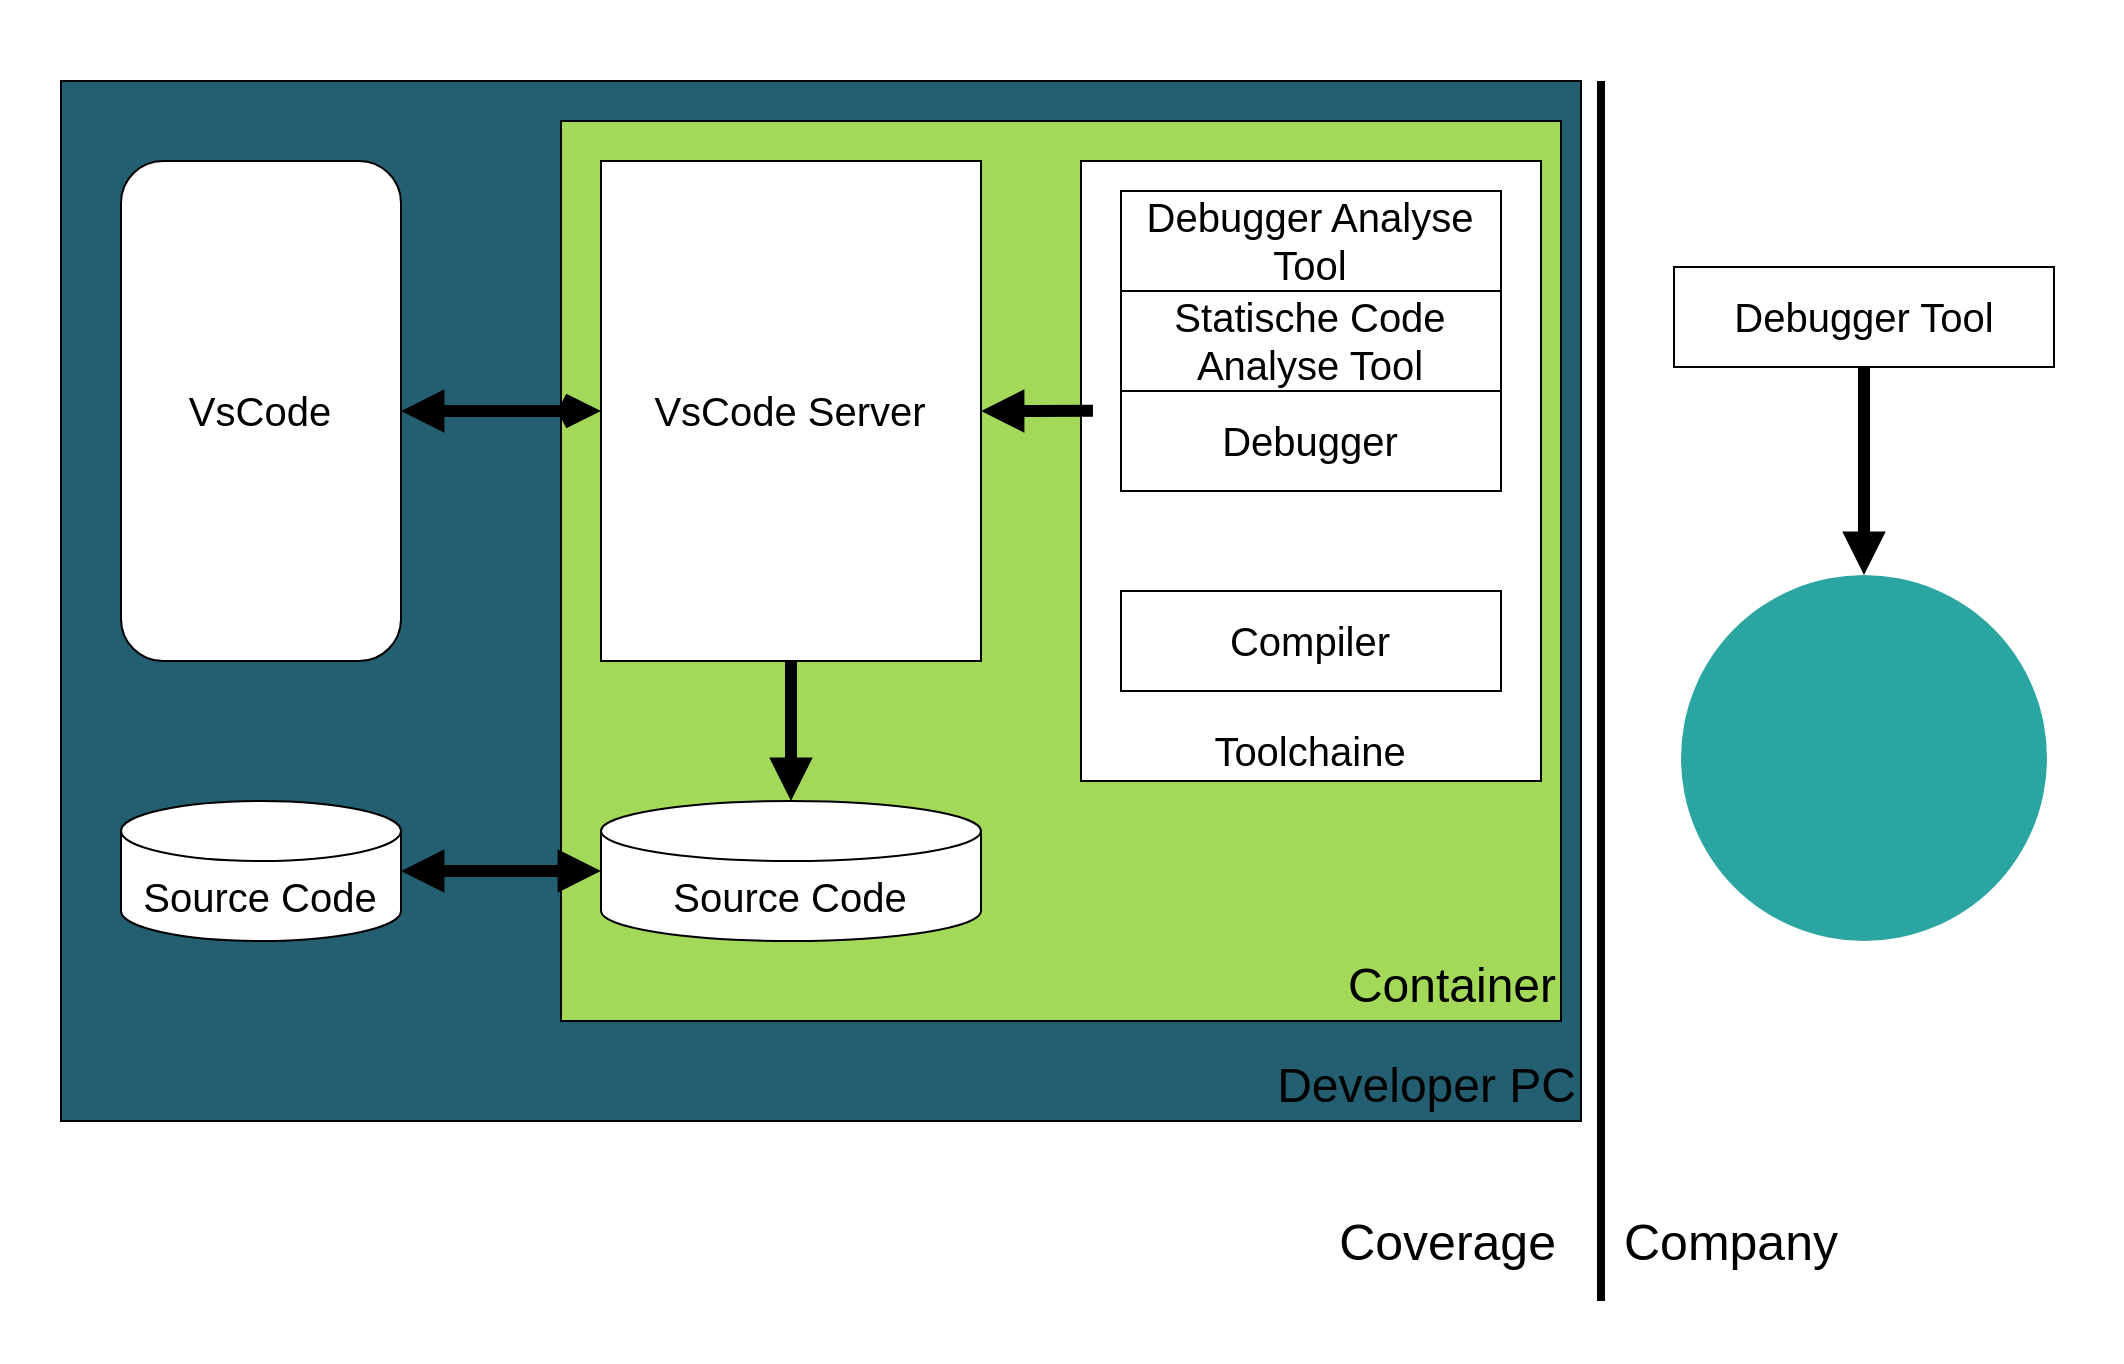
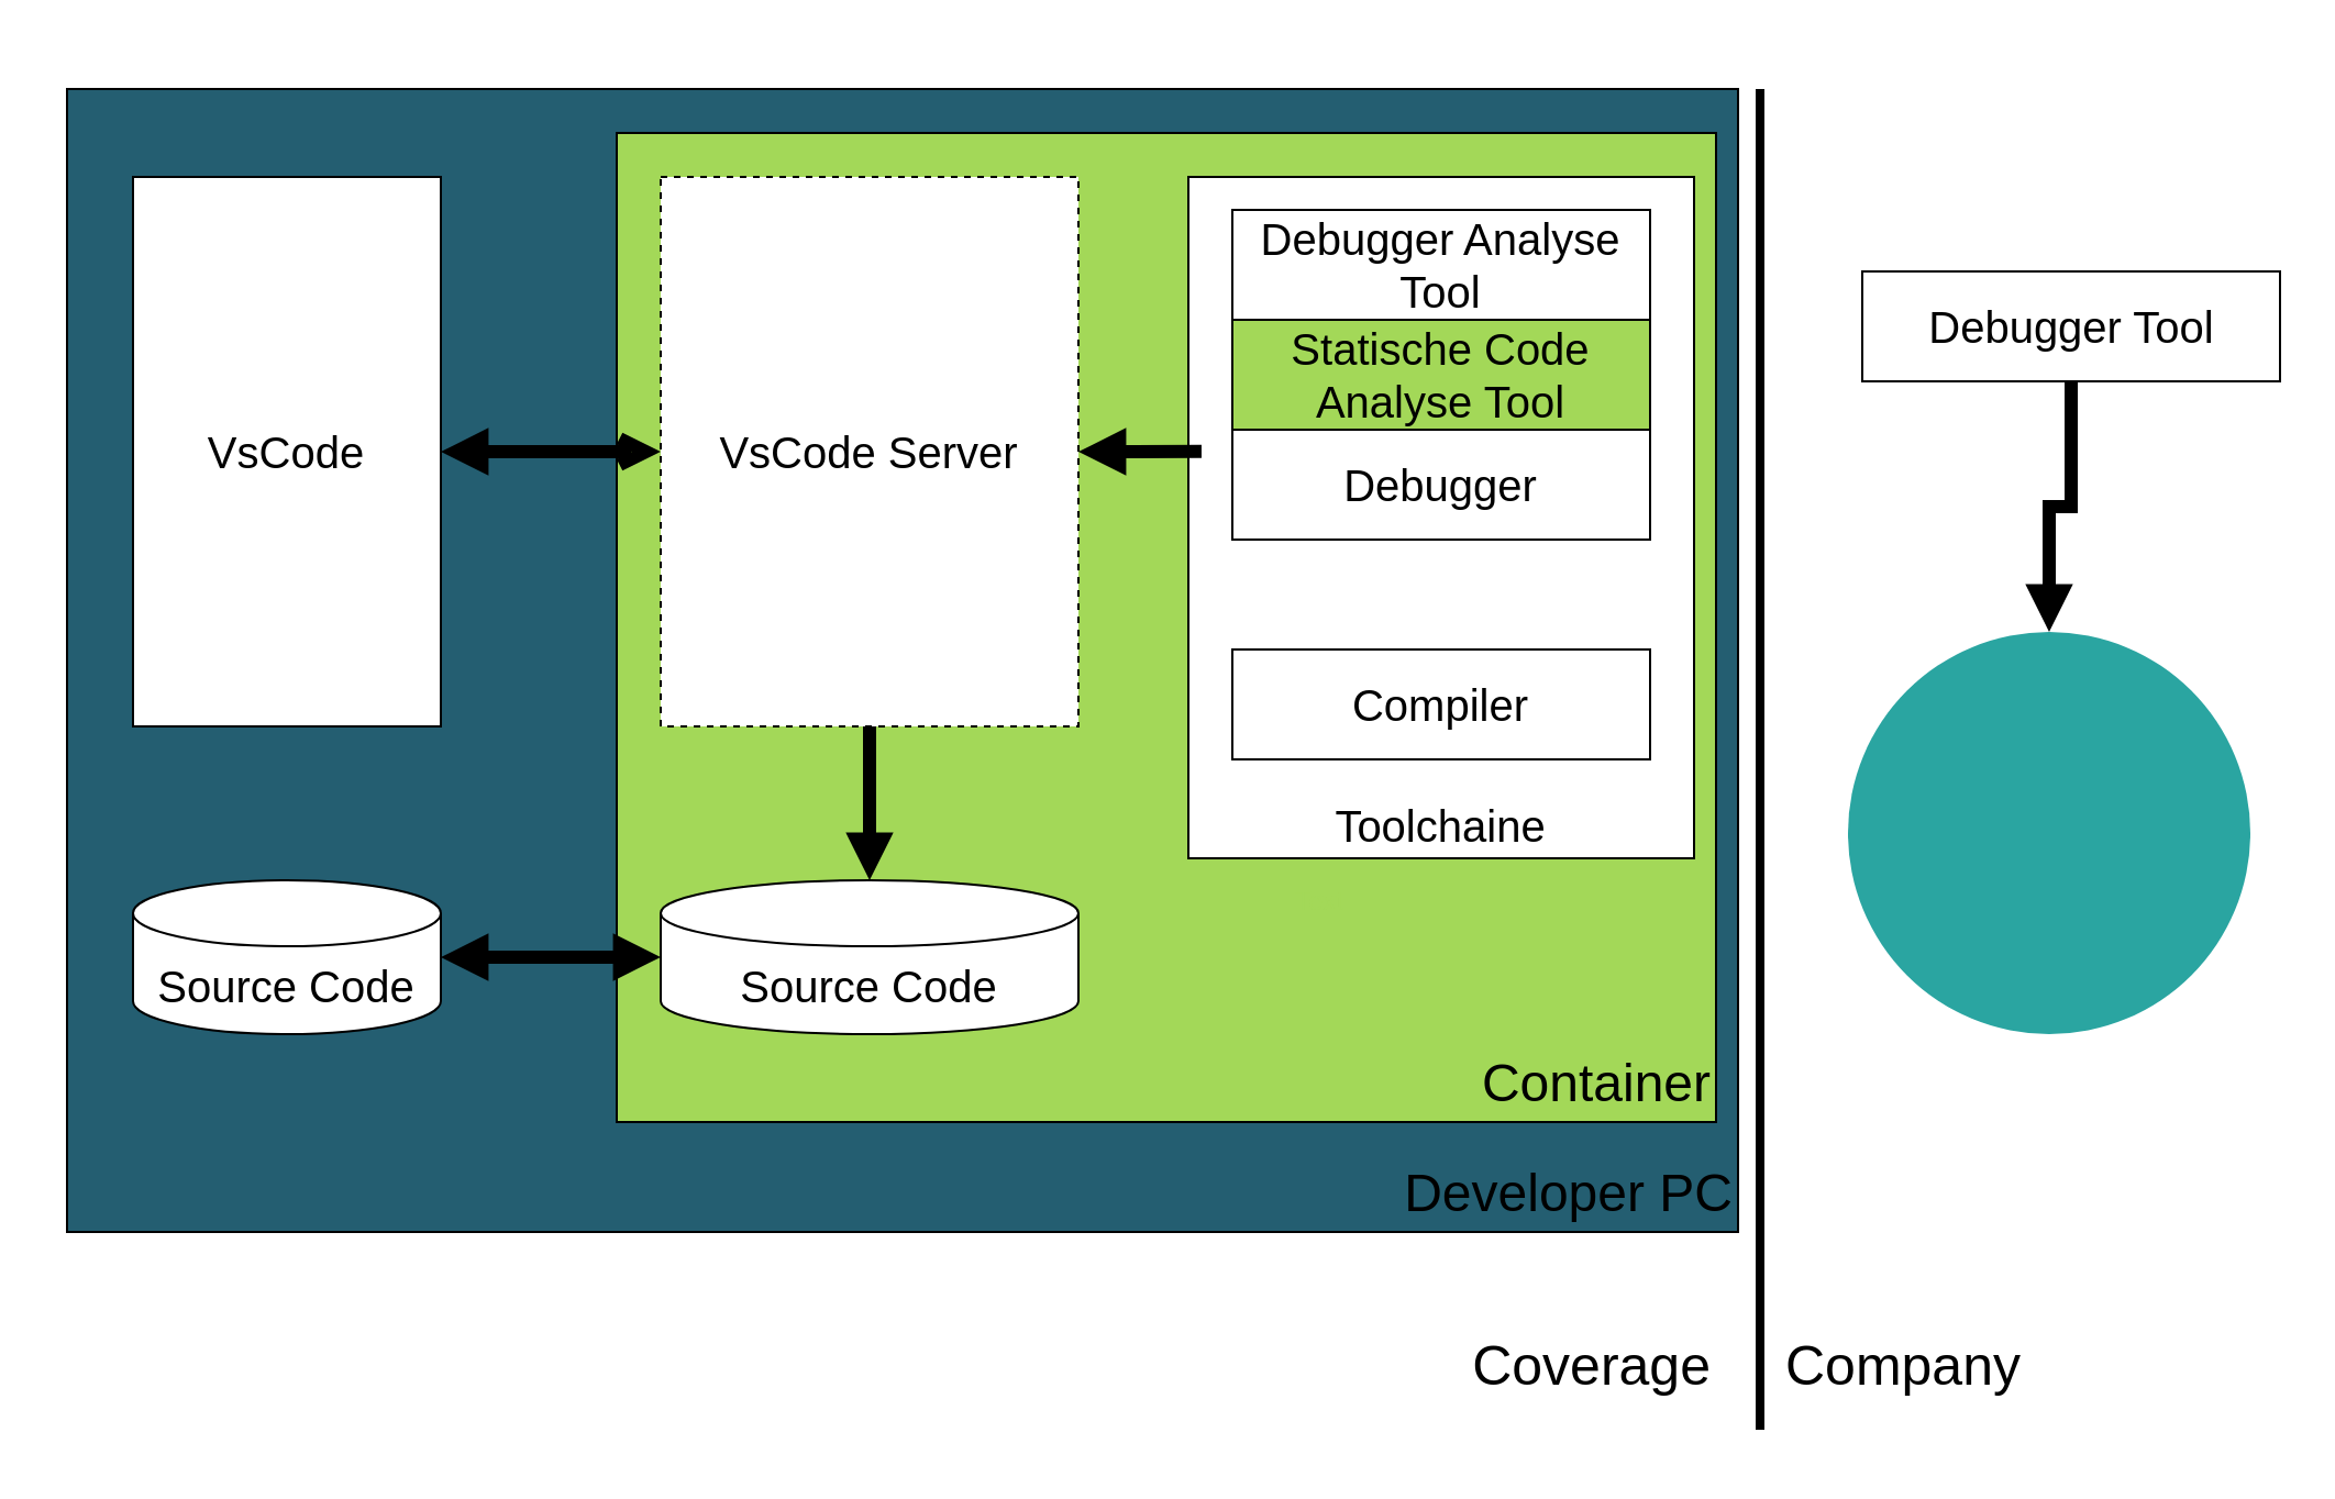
- <mxCell id="21" value="&lt;font style=&quot;font-size: 20px&quot;&gt;Debugger Tool&lt;/font&gt;" style="rounded=0;whiteSpace=wrap;html=1;" vertex="1" parent="1"><mxGeometry x="836.5" y="133" width="190" height="50" as="geometry" /></mxCell>
+ <mxCell id="21" value="&lt;font style=&quot;font-size: 20px&quot;&gt;Debugger Tool&lt;/font&gt;" style="rounded=0;whiteSpace=wrap;html=1;" vertex="1" parent="1"><mxGeometry x="846.5" y="123" width="190" height="50" as="geometry" /></mxCell>
- <mxCell id="16" value="&lt;font style=&quot;font-size: 20px&quot;&gt;Statische Code Analyse Tool&lt;/font&gt;" style="rounded=0;whiteSpace=wrap;html=1;" vertex="1" parent="1"><mxGeometry x="560" y="145" width="190" height="50" as="geometry" /></mxCell>
+ <mxCell id="16" value="&lt;font style=&quot;font-size: 20px&quot;&gt;Statische Code Analyse Tool&lt;/font&gt;" style="rounded=0;whiteSpace=wrap;html=1;fillColor=#a3d858;" vertex="1" parent="1"><mxGeometry x="560" y="145" width="190" height="50" as="geometry" /></mxCell>
- <mxCell id="7" value="&lt;font style=&quot;font-size: 20px&quot;&gt;VsCode&lt;/font&gt;" style="whiteSpace=wrap;html=1;rounded=1;" vertex="1" parent="1"><mxGeometry x="60" y="80" width="140" height="250" as="geometry" /></mxCell>
+ <mxCell id="7" value="&lt;font style=&quot;font-size: 20px&quot;&gt;VsCode&lt;/font&gt;" style="rounded=0;whiteSpace=wrap;html=1;" vertex="1" parent="1"><mxGeometry x="60" y="80" width="140" height="250" as="geometry" /></mxCell>
- <mxCell id="10" value="&lt;font style=&quot;font-size: 20px&quot;&gt;VsCode Server&lt;/font&gt;" style="rounded=0;whiteSpace=wrap;html=1;" vertex="1" parent="1"><mxGeometry x="300" y="80" width="190" height="250" as="geometry" /></mxCell>
+ <mxCell id="10" value="&lt;font style=&quot;font-size: 20px&quot;&gt;VsCode Server&lt;/font&gt;" style="rounded=0;whiteSpace=wrap;html=1;dashed=1;" vertex="1" parent="1"><mxGeometry x="300" y="80" width="190" height="250" as="geometry" /></mxCell>
